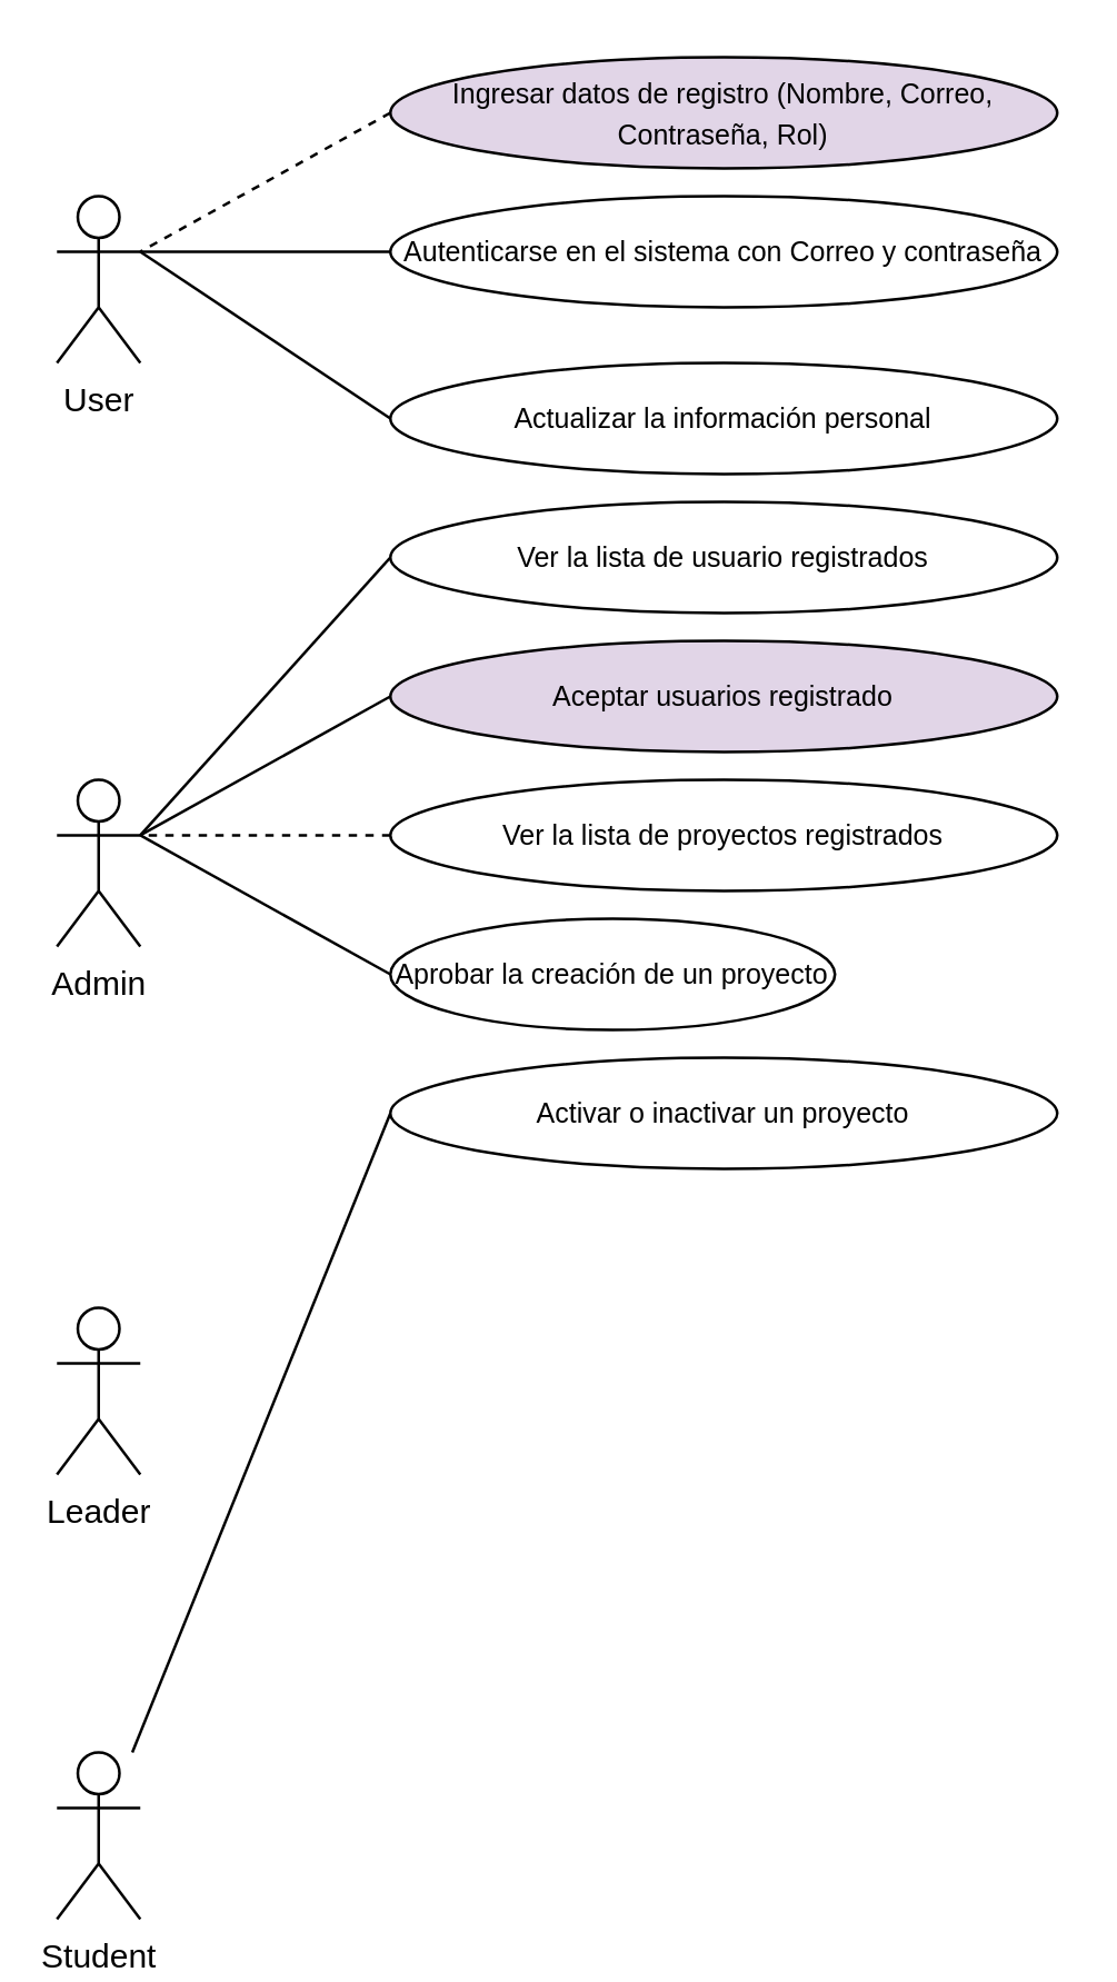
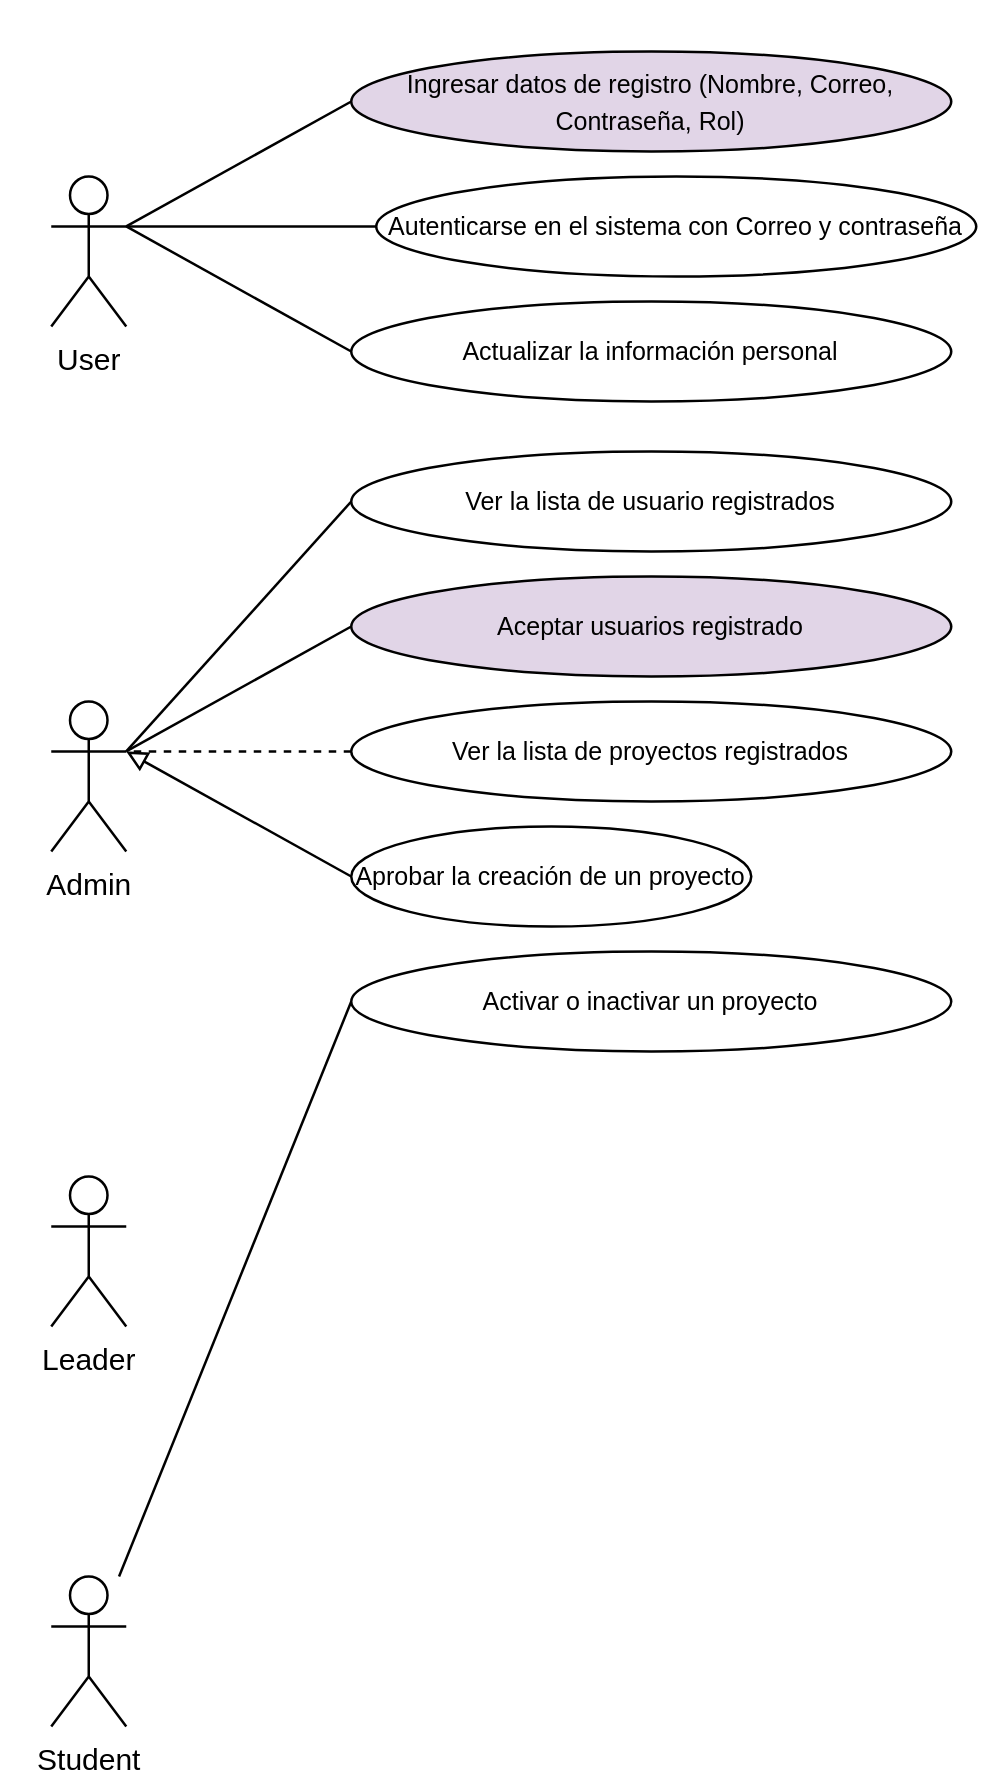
- <mxCell id="6" style="rounded=0;orthogonalLoop=1;jettySize=auto;html=1;exitX=0;exitY=0.5;exitDx=0;exitDy=0;endArrow=none;endFill=0;entryX=1;entryY=0.333;entryDx=0;entryDy=0;entryPerimeter=0;dashed=1;" edge="1" parent="1" source="7" target="2"><mxGeometry relative="1" as="geometry" /></mxCell>
+ <mxCell id="6" style="rounded=0;orthogonalLoop=1;jettySize=auto;html=1;exitX=0;exitY=0.5;exitDx=0;exitDy=0;endArrow=none;endFill=0;entryX=1;entryY=0.333;entryDx=0;entryDy=0;entryPerimeter=0;" edge="1" parent="1" source="7" target="2"><mxGeometry relative="1" as="geometry" /></mxCell>
- <mxCell id="9" value="&lt;font style=&quot;font-size: 10px&quot;&gt;Autenticarse en el sistema con Correo y contraseña&lt;/font&gt;" style="ellipse;whiteSpace=wrap;html=1;" vertex="1" parent="1"><mxGeometry x="140" y="70" width="240" height="40" as="geometry" /></mxCell>
+ <mxCell id="9" value="&lt;font style=&quot;font-size: 10px&quot;&gt;Autenticarse en el sistema con Correo y contraseña&lt;/font&gt;" style="ellipse;whiteSpace=wrap;html=1;" vertex="1" parent="1"><mxGeometry x="150" y="70" width="240" height="40" as="geometry" /></mxCell>
- <mxCell id="11" value="&lt;font style=&quot;font-size: 10px&quot;&gt;&lt;span style=&quot;font-family: &amp;#34;arial&amp;#34; ; background-color: transparent ; vertical-align: baseline&quot; id=&quot;docs-internal-guid-dfc75795-7fff-3807-dbb7-07a696556971&quot;&gt;Actualizar la &lt;/span&gt;&lt;span style=&quot;font-family: &amp;#34;arial&amp;#34; ; background-color: transparent ; vertical-align: baseline&quot;&gt;&lt;font&gt;información &lt;/font&gt;&lt;/span&gt;&lt;span style=&quot;font-family: &amp;#34;arial&amp;#34; ; background-color: transparent ; vertical-align: baseline&quot;&gt;personal&lt;/span&gt;&lt;/font&gt;" style="ellipse;whiteSpace=wrap;html=1;" vertex="1" parent="1"><mxGeometry x="140" y="130" width="240" height="40" as="geometry" /></mxCell>
+ <mxCell id="11" value="&lt;font style=&quot;font-size: 10px&quot;&gt;&lt;span style=&quot;font-family: &amp;#34;arial&amp;#34; ; background-color: transparent ; vertical-align: baseline&quot; id=&quot;docs-internal-guid-dfc75795-7fff-3807-dbb7-07a696556971&quot;&gt;Actualizar la &lt;/span&gt;&lt;span style=&quot;font-family: &amp;#34;arial&amp;#34; ; background-color: transparent ; vertical-align: baseline&quot;&gt;&lt;font&gt;información &lt;/font&gt;&lt;/span&gt;&lt;span style=&quot;font-family: &amp;#34;arial&amp;#34; ; background-color: transparent ; vertical-align: baseline&quot;&gt;personal&lt;/span&gt;&lt;/font&gt;" style="ellipse;whiteSpace=wrap;html=1;" vertex="1" parent="1"><mxGeometry x="140" y="120" width="240" height="40" as="geometry" /></mxCell>
- <mxCell id="20" style="edgeStyle=none;rounded=0;orthogonalLoop=1;jettySize=auto;html=1;exitX=0;exitY=0.5;exitDx=0;exitDy=0;entryX=1;entryY=0.333;entryDx=0;entryDy=0;entryPerimeter=0;fontSize=10;endArrow=none;endFill=0;" edge="1" parent="1" source="21" target="3"><mxGeometry relative="1" as="geometry" /></mxCell>
+ <mxCell id="20" style="edgeStyle=none;rounded=0;orthogonalLoop=1;jettySize=auto;html=1;exitX=0;exitY=0.5;exitDx=0;exitDy=0;entryX=1;entryY=0.333;entryDx=0;entryDy=0;entryPerimeter=0;fontSize=10;endArrow=block;endFill=0;" edge="1" parent="1" source="21" target="3"><mxGeometry relative="1" as="geometry" /></mxCell>
